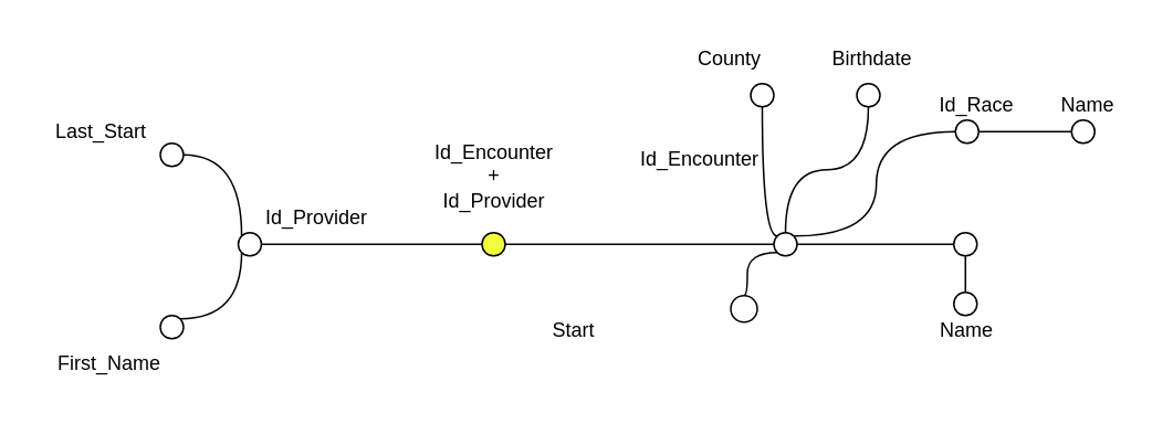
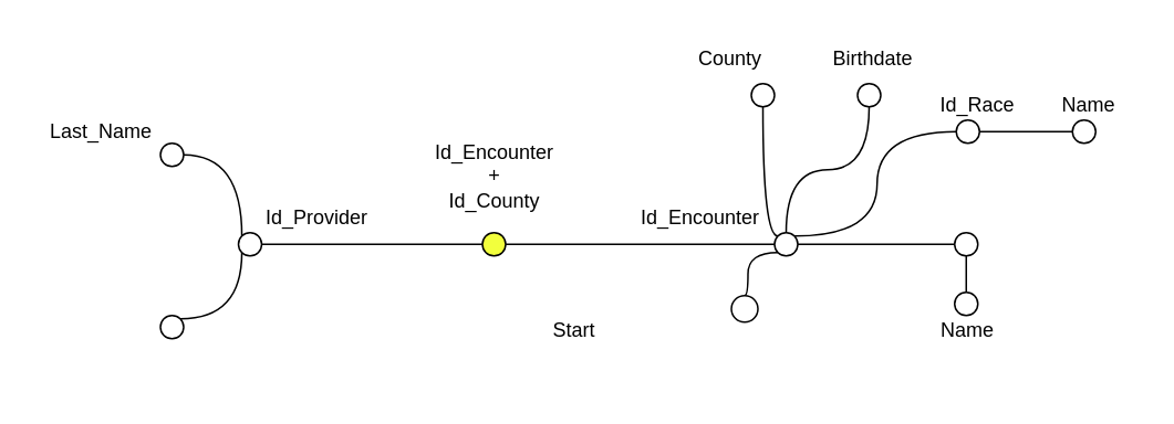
- <mxCell id="19" value="Last_Start" style="text;html=1;align=center;verticalAlign=middle;resizable=0;points=[];autosize=1;strokeColor=none;fillColor=none;" vertex="1" parent="1"><mxGeometry x="20" y="64" width="80" height="30" as="geometry" /></mxCell>
+ <mxCell id="19" value="Last_Name" style="text;html=1;align=center;verticalAlign=middle;resizable=0;points=[];autosize=1;strokeColor=none;fillColor=none;" vertex="1" parent="1"><mxGeometry x="20" y="64" width="80" height="30" as="geometry" /></mxCell>
- <mxCell id="6" value="Id_Encounter" style="text;html=1;align=center;verticalAlign=middle;resizable=0;points=[];autosize=1;strokeColor=none;fillColor=none;" vertex="1" parent="1"><mxGeometry x="376" y="81" width="90" height="30" as="geometry" /></mxCell>
+ <mxCell id="6" value="Id_Encounter" style="text;html=1;align=center;verticalAlign=middle;resizable=0;points=[];autosize=1;strokeColor=none;fillColor=none;" vertex="1" parent="1"><mxGeometry x="376" y="116" width="90" height="30" as="geometry" /></mxCell>
- <mxCell id="29" value="&lt;div style=&quot;&quot;&gt;&lt;span style=&quot;background-color: transparent; color: light-dark(rgb(0, 0, 0), rgb(255, 255, 255));&quot;&gt;Id_Encounter&lt;/span&gt;&lt;/div&gt;&lt;div style=&quot;&quot;&gt;+&lt;/div&gt;&lt;div style=&quot;&quot;&gt;Id_Provider&lt;/div&gt;&lt;div&gt;&lt;br&gt;&lt;/div&gt;" style="text;html=1;align=center;verticalAlign=middle;resizable=0;points=[];autosize=1;strokeColor=none;fillColor=none;" vertex="1" parent="1"><mxGeometry x="252" y="78" width="90" height="70" as="geometry" /></mxCell>
+ <mxCell id="29" value="&lt;div style=&quot;&quot;&gt;&lt;span style=&quot;background-color: transparent; color: light-dark(rgb(0, 0, 0), rgb(255, 255, 255));&quot;&gt;Id_Encounter&lt;/span&gt;&lt;/div&gt;&lt;div style=&quot;&quot;&gt;+&lt;/div&gt;&lt;div style=&quot;&quot;&gt;Id_County&lt;/div&gt;&lt;div&gt;&lt;br&gt;&lt;/div&gt;" style="text;html=1;align=center;verticalAlign=middle;resizable=0;points=[];autosize=1;strokeColor=none;fillColor=none;" vertex="1" parent="1"><mxGeometry x="252" y="78" width="90" height="70" as="geometry" /></mxCell>
- <mxCell id="18" value="First_Name" style="text;html=1;align=center;verticalAlign=middle;resizable=0;points=[];autosize=1;strokeColor=none;fillColor=none;" vertex="1" parent="1"><mxGeometry x="20" y="204" width="90" height="30" as="geometry" /></mxCell>
